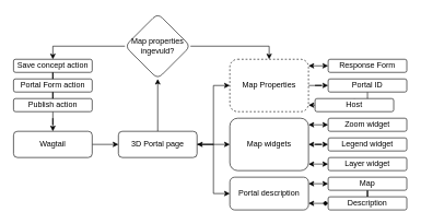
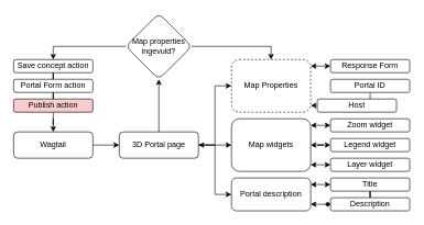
- <mxCell id="9" style="edgeStyle=orthogonalEdgeStyle;rounded=0;orthogonalLoop=1;jettySize=auto;html=1;entryX=0;entryY=0.5;entryDx=0;entryDy=0;" parent="1" source="12" target="18" edge="1"><mxGeometry relative="1" as="geometry" /></mxCell>
- <mxCell id="38" value="Publish action" style="rounded=1;whiteSpace=wrap;html=1;fontSize=12;glass=0;strokeWidth=1;shadow=0;" parent="1" vertex="1"><mxGeometry x="20" y="150" width="120" height="20" as="geometry" /></mxCell>
+ <mxCell id="38" value="Publish action" style="rounded=1;whiteSpace=wrap;html=1;fontSize=12;glass=0;strokeWidth=1;shadow=0;fillColor=#f8cecc;" parent="1" vertex="1"><mxGeometry x="20" y="150" width="120" height="20" as="geometry" /></mxCell>
- <mxCell id="30" value="Map" style="rounded=1;whiteSpace=wrap;html=1;fontSize=12;glass=0;strokeWidth=1;shadow=0;" parent="1" vertex="1"><mxGeometry x="500" y="270" width="120" height="20" as="geometry" /></mxCell>
+ <mxCell id="30" value="Title" style="rounded=1;whiteSpace=wrap;html=1;fontSize=12;glass=0;strokeWidth=1;shadow=0;" parent="1" vertex="1"><mxGeometry x="500" y="270" width="120" height="20" as="geometry" /></mxCell>
